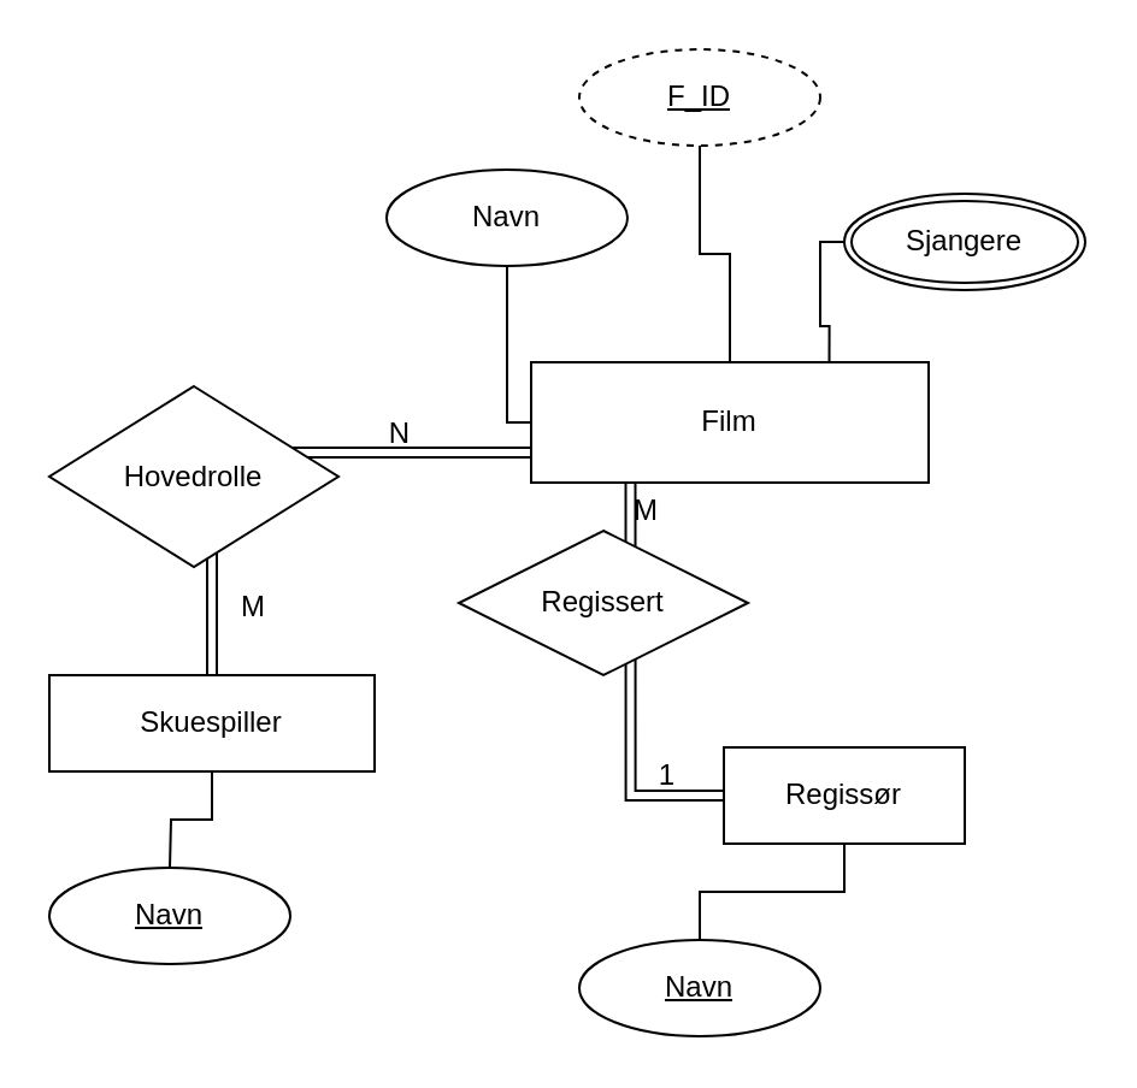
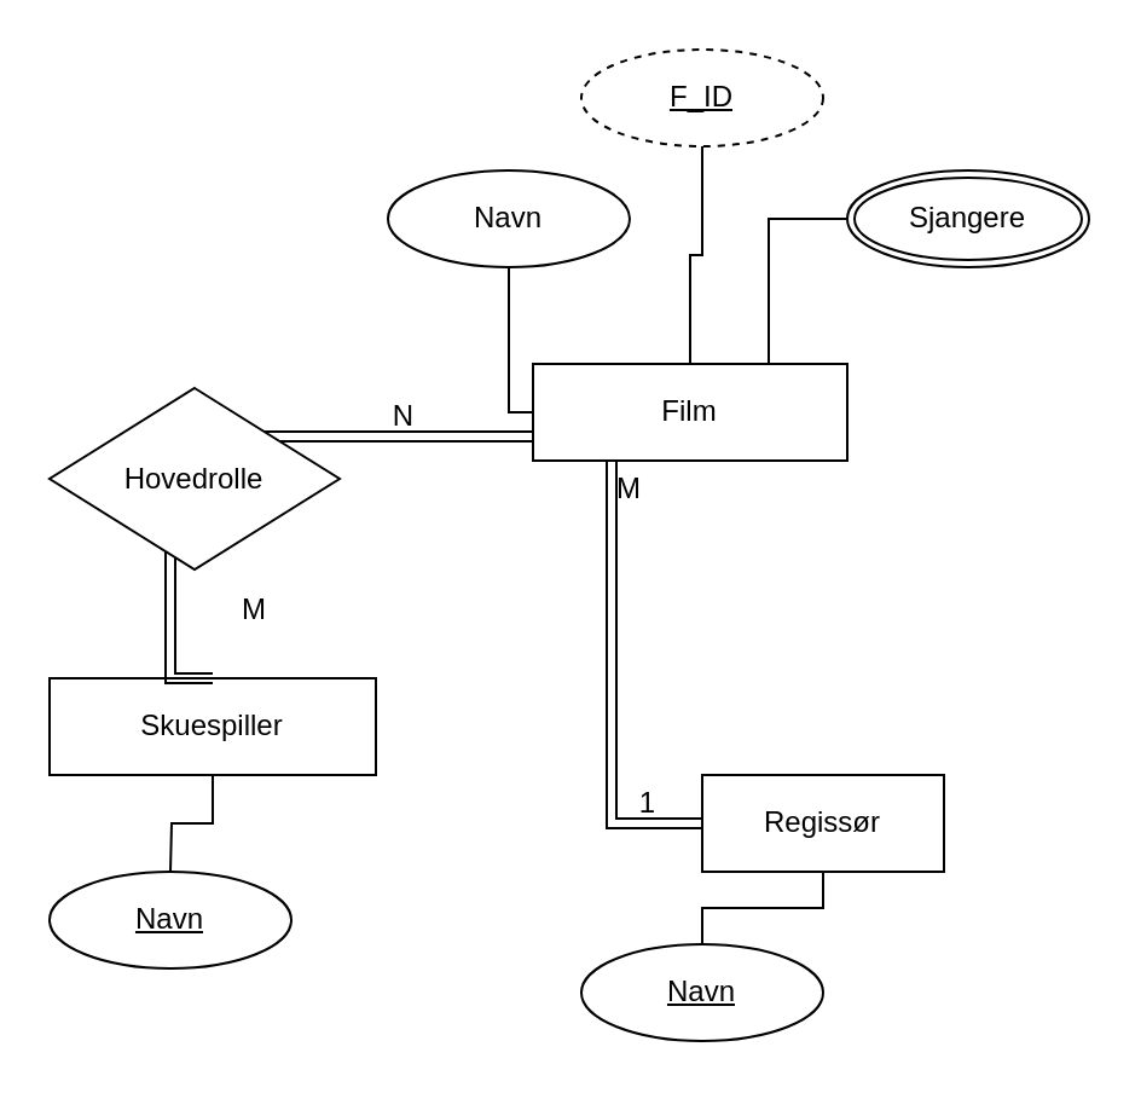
- <mxCell id="7" value="Sjangere" style="ellipse;shape=doubleEllipse;margin=3;whiteSpace=wrap;html=1;align=center;" vertex="1" parent="1"><mxGeometry x="350" y="80" width="100" height="40" as="geometry" /></mxCell>
+ <mxCell id="7" value="Sjangere" style="ellipse;shape=doubleEllipse;margin=3;whiteSpace=wrap;html=1;align=center;" vertex="1" parent="1"><mxGeometry x="350" y="70" width="100" height="40" as="geometry" /></mxCell>
- <mxCell id="2" value="Film" style="whiteSpace=wrap;html=1;align=center;" vertex="1" parent="1"><mxGeometry x="220" y="150" width="165" height="50" as="geometry" /></mxCell>
+ <mxCell id="2" value="Film" style="whiteSpace=wrap;html=1;align=center;" vertex="1" parent="1"><mxGeometry x="220" y="150" width="130" height="40" as="geometry" /></mxCell>
- <mxCell id="22" value="Regissert" style="shape=rhombus;perimeter=rhombusPerimeter;whiteSpace=wrap;html=1;align=center;" vertex="1" parent="1"><mxGeometry x="190" y="220" width="120" height="60" as="geometry" /></mxCell>
- <mxCell id="10" value="Regissør" style="whiteSpace=wrap;html=1;align=center;" vertex="1" parent="1"><mxGeometry y="310" width="100" height="40" as="geometry" x="300" /></mxCell>
+ <mxCell id="10" value="Regissør" style="whiteSpace=wrap;html=1;align=center;" vertex="1" parent="1"><mxGeometry x="290" y="320" width="100" height="40" as="geometry" /></mxCell>
